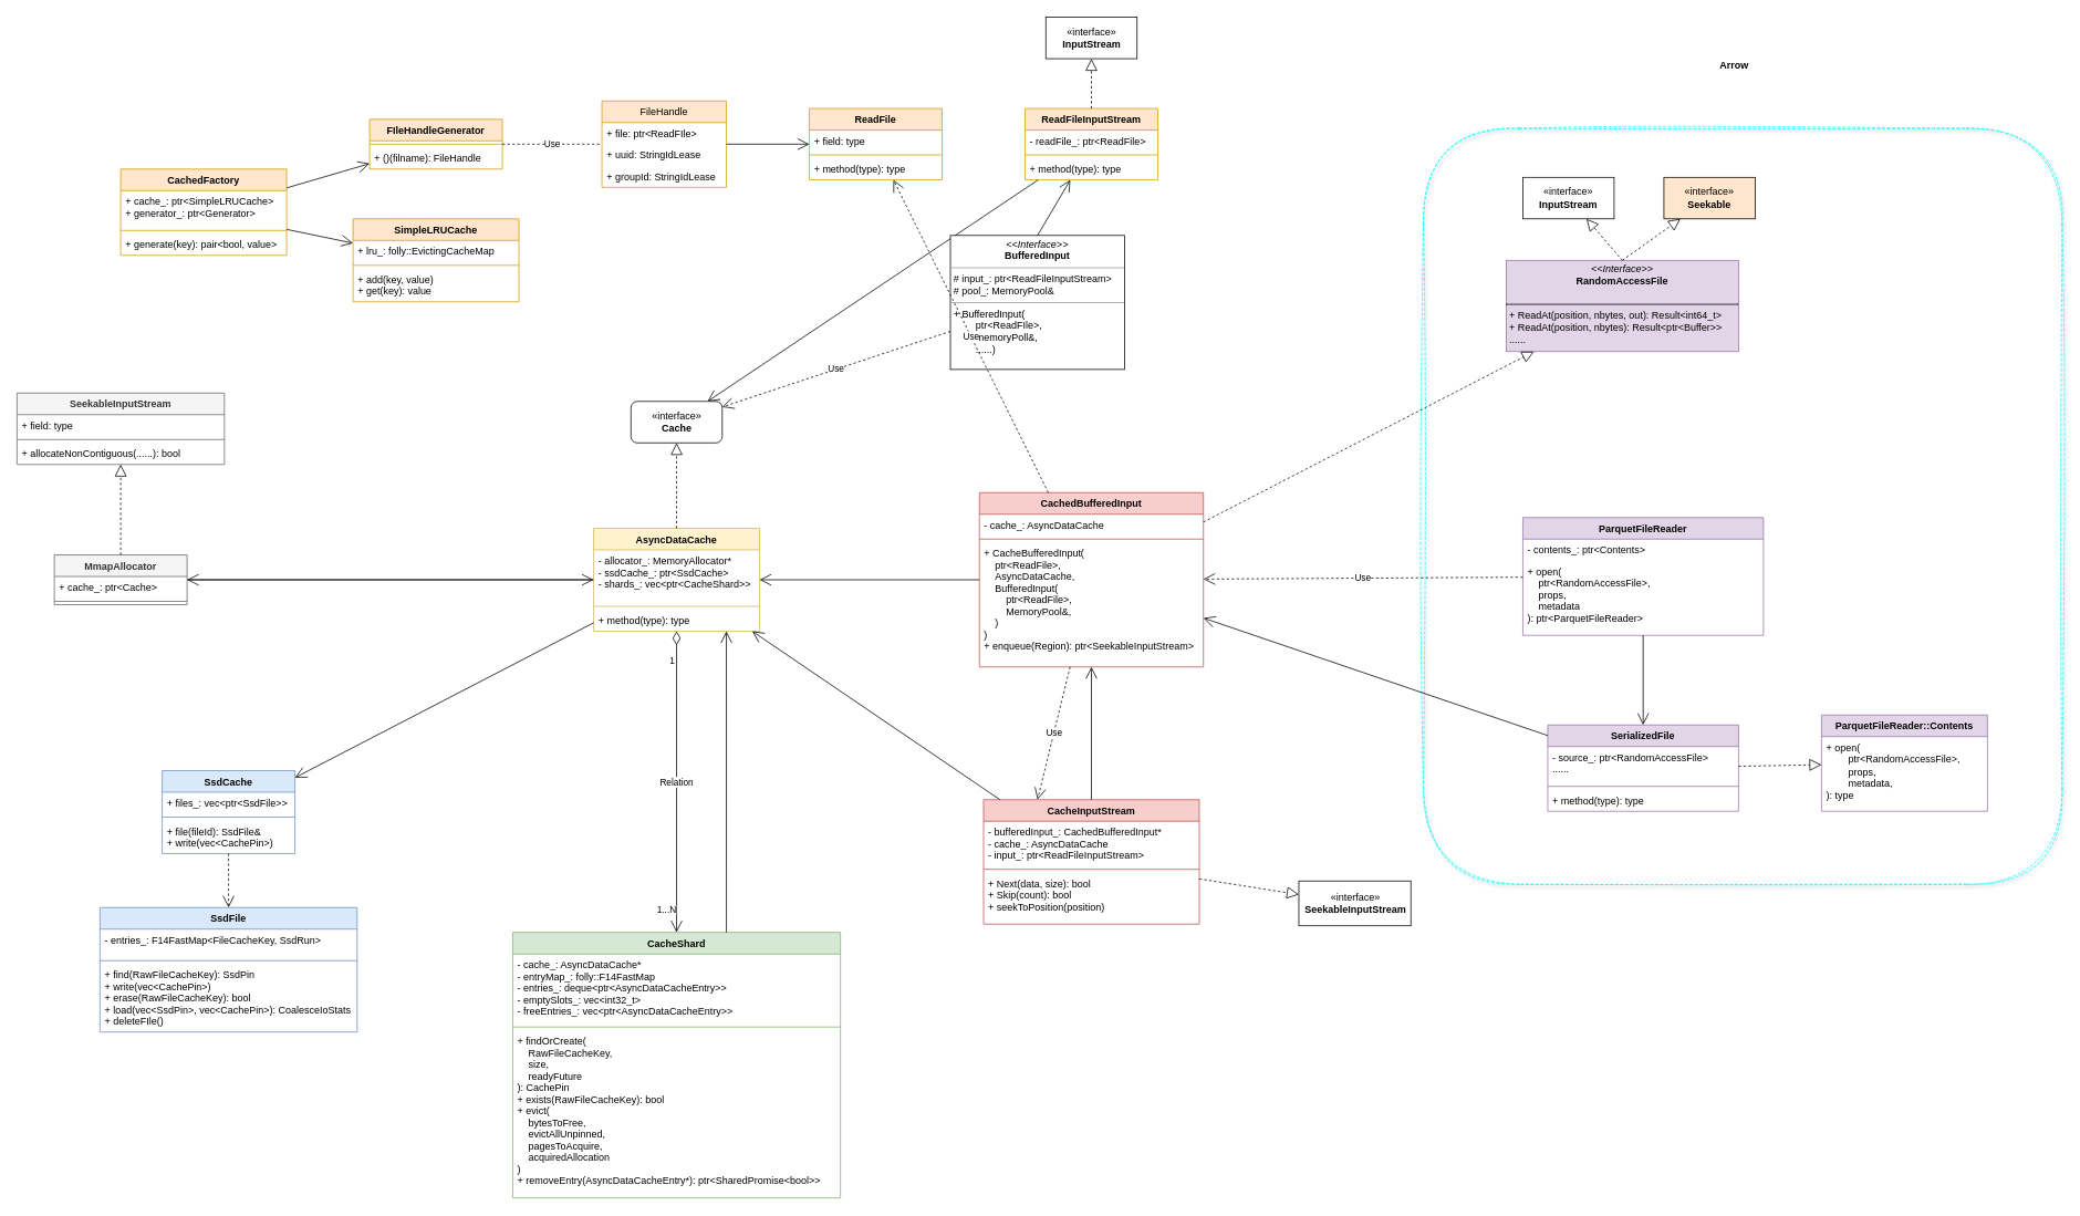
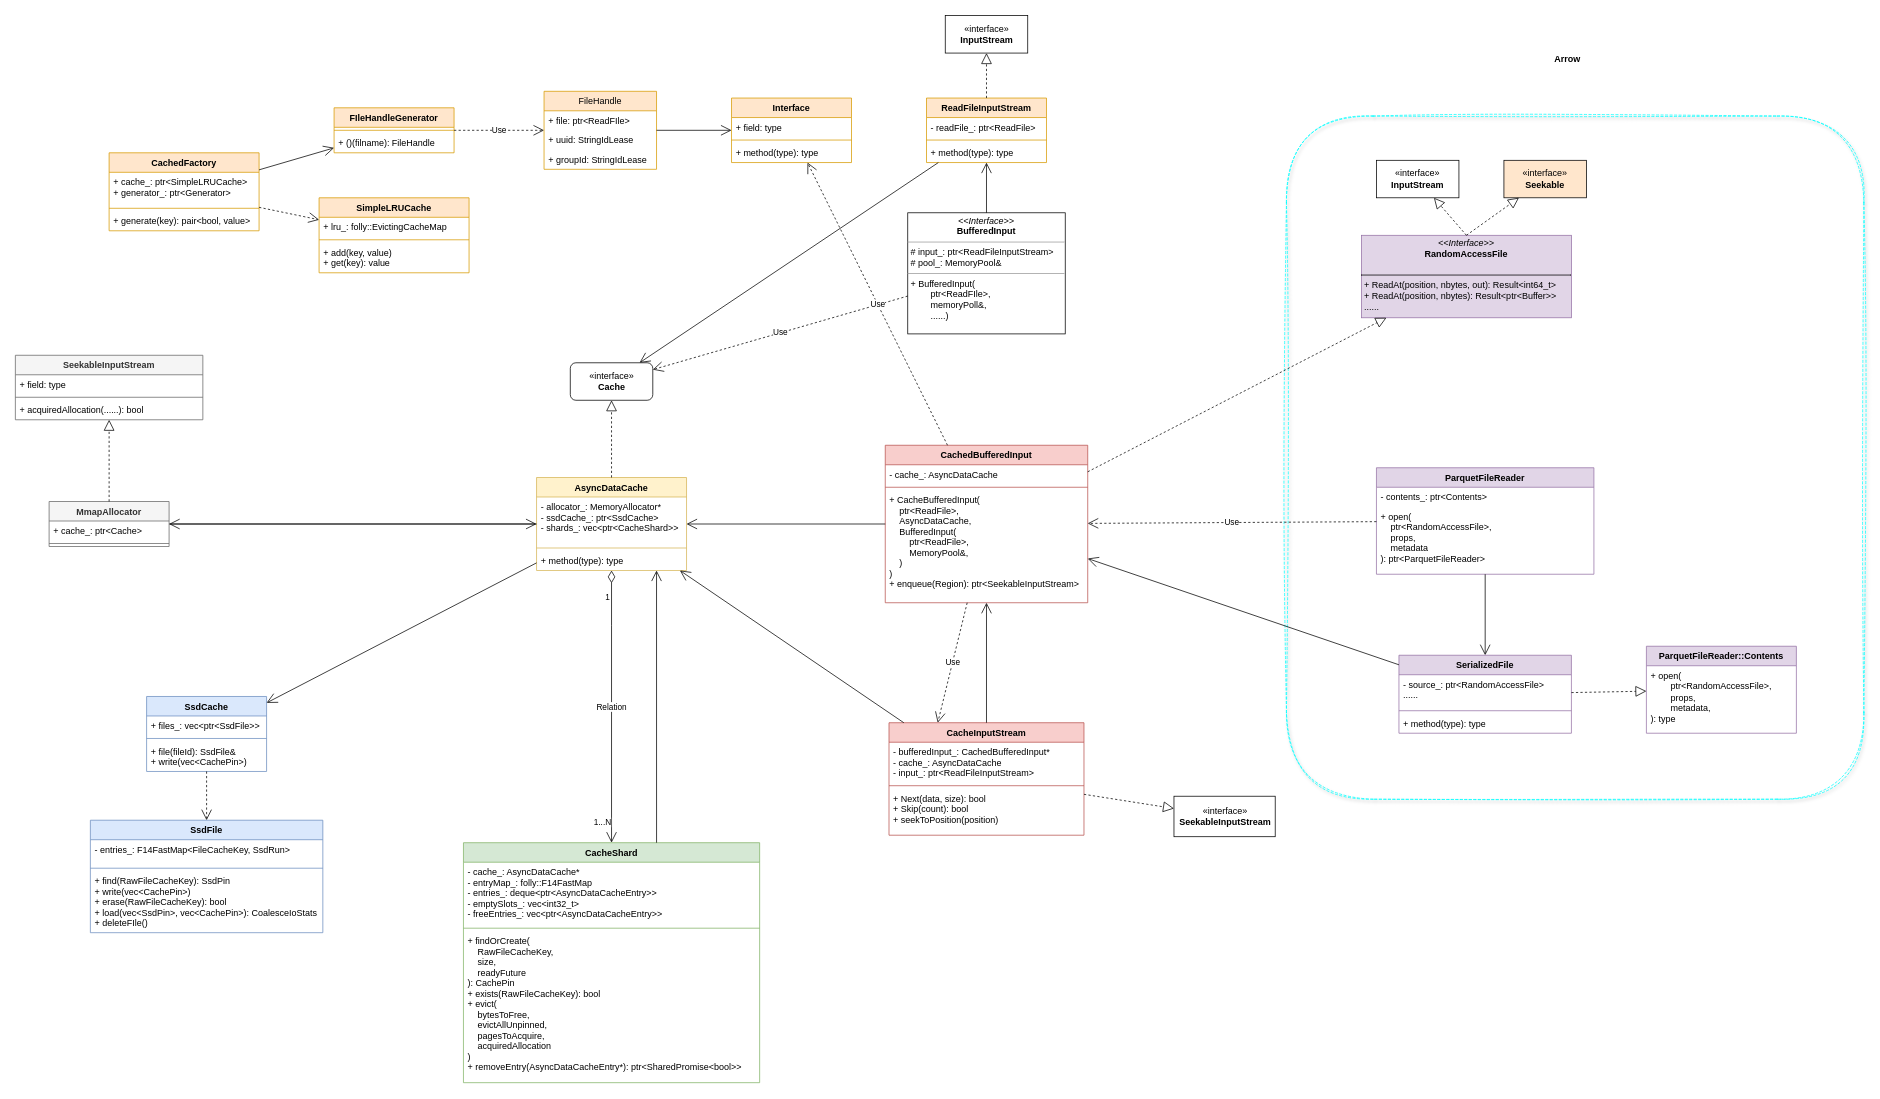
- <mxCell id="47" value="ReadFile" style="swimlane;fontStyle=1;align=center;verticalAlign=top;childLayout=stackLayout;horizontal=1;startSize=26;horizontalStack=0;resizeParent=1;resizeParentMax=0;resizeLast=0;collapsible=1;marginBottom=0;fillColor=#ffe6cc;strokeColor=#d79b00;" vertex="1" parent="1"><mxGeometry x="975" y="130" width="160" height="86" as="geometry" /></mxCell>
+ <mxCell id="47" value="Interface" style="swimlane;fontStyle=1;align=center;verticalAlign=top;childLayout=stackLayout;horizontal=1;startSize=26;horizontalStack=0;resizeParent=1;resizeParentMax=0;resizeLast=0;collapsible=1;marginBottom=0;fillColor=#ffe6cc;strokeColor=#d79b00;" vertex="1" parent="1"><mxGeometry x="975" y="130" width="160" height="86" as="geometry" /></mxCell>
- <mxCell id="53" value="Use" style="endArrow=none;endSize=12;dashed=1;html=1;rounded=0;" edge="1" parent="1" source="7" target="10"><mxGeometry width="160" relative="1" as="geometry"><mxPoint x="575" y="253" as="sourcePoint" /><mxPoint x="735" y="253" as="targetPoint" /></mxGeometry></mxCell>
+ <mxCell id="53" value="Use" style="endArrow=open;endSize=12;dashed=1;html=1;rounded=0;" edge="1" parent="1" source="7" target="10"><mxGeometry width="160" relative="1" as="geometry"><mxPoint x="575" y="253" as="sourcePoint" /><mxPoint x="735" y="253" as="targetPoint" /></mxGeometry></mxCell>
- <mxCell id="58" value="" style="endArrow=open;endFill=1;endSize=12;html=1;rounded=0;" edge="1" parent="1" source="54" target="3"><mxGeometry width="160" relative="1" as="geometry"><mxPoint x="225" y="393" as="sourcePoint" /><mxPoint x="385" y="393" as="targetPoint" /></mxGeometry></mxCell>
+ <mxCell id="58" value="" style="endArrow=open;endFill=1;endSize=12;html=1;rounded=0;dashed=1;" edge="1" parent="1" source="54" target="3"><mxGeometry width="160" relative="1" as="geometry"><mxPoint x="225" y="393" as="sourcePoint" /><mxPoint x="385" y="393" as="targetPoint" /></mxGeometry></mxCell>
- <mxCell id="60" value="&lt;p style=&quot;margin:0px;margin-top:4px;text-align:center;&quot;&gt;&lt;i&gt;&amp;lt;&amp;lt;Interface&amp;gt;&amp;gt;&lt;/i&gt;&lt;br&gt;&lt;b&gt;BufferedInput&lt;/b&gt;&lt;/p&gt;&lt;hr size=&quot;1&quot;&gt;&lt;p style=&quot;margin:0px;margin-left:4px;&quot;&gt;# input_: ptr&amp;lt;ReadFileInputStream&amp;gt;&lt;br&gt;# pool_: MemoryPool&amp;amp;&lt;/p&gt;&lt;hr size=&quot;1&quot;&gt;&lt;p style=&quot;margin:0px;margin-left:4px;&quot;&gt;+ BufferedInput(&lt;/p&gt;&lt;p style=&quot;margin:0px;margin-left:4px;&quot;&gt;&lt;span style=&quot;white-space: pre;&quot;&gt;&#09;&lt;/span&gt;ptr&amp;lt;ReadFIle&amp;gt;,&lt;/p&gt;&lt;p style=&quot;margin:0px;margin-left:4px;&quot;&gt;&lt;span style=&quot;white-space: pre;&quot;&gt;&#09;&lt;/span&gt;memoryPoll&amp;amp;,&lt;/p&gt;&lt;p style=&quot;margin:0px;margin-left:4px;&quot;&gt;&lt;span style=&quot;white-space: pre;&quot;&gt;&#09;&lt;/span&gt;......)&lt;br&gt;&lt;/p&gt;" style="verticalAlign=top;align=left;overflow=fill;fontSize=12;fontFamily=Helvetica;html=1;" vertex="1" parent="1"><mxGeometry x="1145" y="283" width="210" height="161.5" as="geometry" /></mxCell>
+ <mxCell id="60" value="&lt;p style=&quot;margin:0px;margin-top:4px;text-align:center;&quot;&gt;&lt;i&gt;&amp;lt;&amp;lt;Interface&amp;gt;&amp;gt;&lt;/i&gt;&lt;br&gt;&lt;b&gt;BufferedInput&lt;/b&gt;&lt;/p&gt;&lt;hr size=&quot;1&quot;&gt;&lt;p style=&quot;margin:0px;margin-left:4px;&quot;&gt;# input_: ptr&amp;lt;ReadFileInputStream&amp;gt;&lt;br&gt;# pool_: MemoryPool&amp;amp;&lt;/p&gt;&lt;hr size=&quot;1&quot;&gt;&lt;p style=&quot;margin:0px;margin-left:4px;&quot;&gt;+ BufferedInput(&lt;/p&gt;&lt;p style=&quot;margin:0px;margin-left:4px;&quot;&gt;&lt;span style=&quot;white-space: pre;&quot;&gt;&#09;&lt;/span&gt;ptr&amp;lt;ReadFIle&amp;gt;,&lt;/p&gt;&lt;p style=&quot;margin:0px;margin-left:4px;&quot;&gt;&lt;span style=&quot;white-space: pre;&quot;&gt;&#09;&lt;/span&gt;memoryPoll&amp;amp;,&lt;/p&gt;&lt;p style=&quot;margin:0px;margin-left:4px;&quot;&gt;&lt;span style=&quot;white-space: pre;&quot;&gt;&#09;&lt;/span&gt;......)&lt;br&gt;&lt;/p&gt;" style="verticalAlign=top;align=left;overflow=fill;fontSize=12;fontFamily=Helvetica;html=1;" vertex="1" parent="1"><mxGeometry x="1210" y="283" width="210" height="161.5" as="geometry" /></mxCell>
- <mxCell id="72" value="+ allocateNonContiguous(......): bool" style="text;strokeColor=none;fillColor=none;align=left;verticalAlign=top;spacingLeft=4;spacingRight=4;overflow=hidden;rotatable=0;points=[[0,0.5],[1,0.5]];portConstraint=eastwest;" vertex="1" parent="69"><mxGeometry y="60" width="250" height="26" as="geometry" /></mxCell>
+ <mxCell id="72" value="+ acquiredAllocation(......): bool" style="text;strokeColor=none;fillColor=none;align=left;verticalAlign=top;spacingLeft=4;spacingRight=4;overflow=hidden;rotatable=0;points=[[0,0.5],[1,0.5]];portConstraint=eastwest;" vertex="1" parent="69"><mxGeometry y="60" width="250" height="26" as="geometry" /></mxCell>
